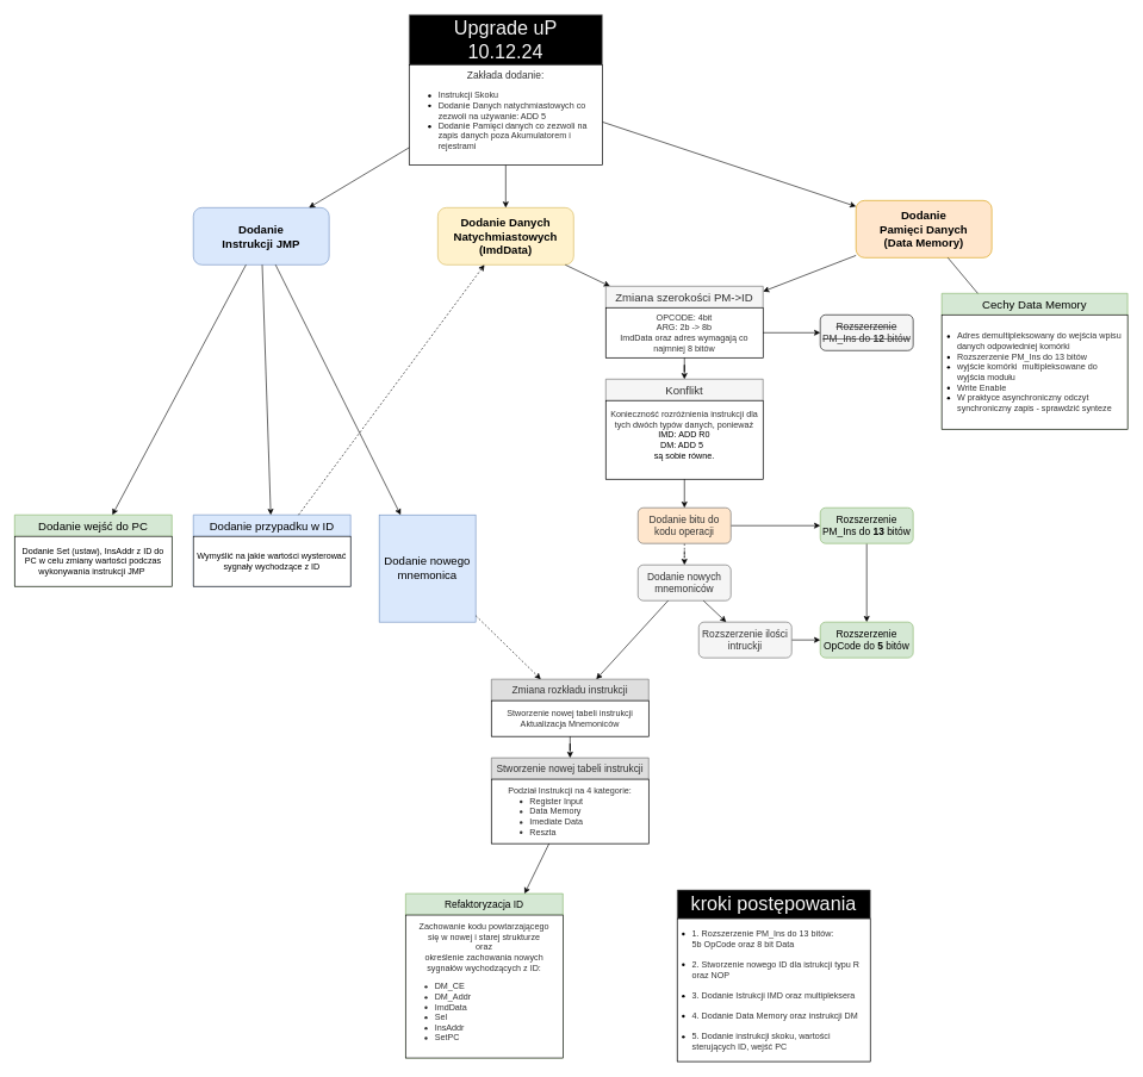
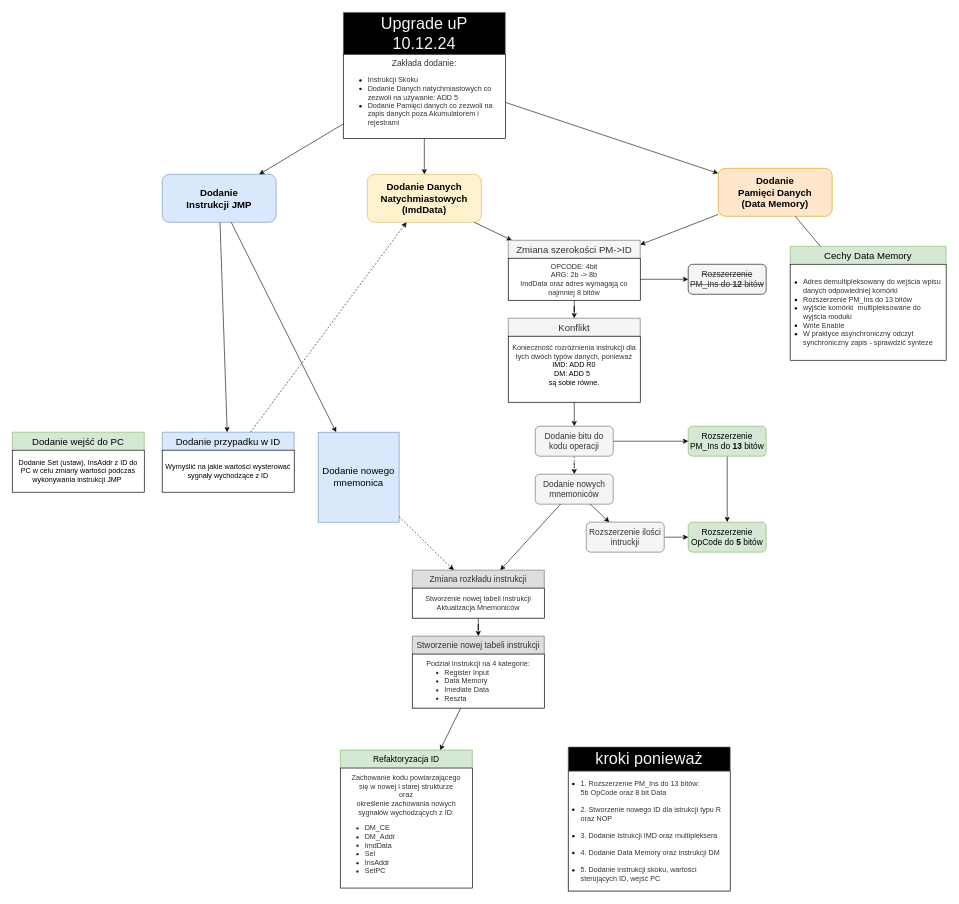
- <mxCell id="14" value="" style="endArrow=classic;html=1;rounded=0;" edge="1" parent="1" source="2" target="11"><mxGeometry width="50" height="50" relative="1" as="geometry"><mxPoint x="410" y="890" as="sourcePoint" /><mxPoint x="460" y="840" as="targetPoint" /></mxGeometry></mxCell>
- <mxCell id="26" value="&lt;span style=&quot;font-size: 14px;&quot;&gt;Dodanie bitu do kodu operacji&lt;/span&gt;" style="rounded=1;whiteSpace=wrap;html=1;fillColor=#ffe6cc;fontColor=#333333;strokeColor=#666666;" vertex="1" parent="1"><mxGeometry x="892" y="710" width="130" height="50" as="geometry" /></mxCell>
+ <mxCell id="26" value="&lt;span style=&quot;font-size: 14px;&quot;&gt;Dodanie bitu do kodu operacji&lt;/span&gt;" style="rounded=1;whiteSpace=wrap;html=1;fillColor=#f5f5f5;fontColor=#333333;strokeColor=#666666;" vertex="1" parent="1"><mxGeometry x="892" y="710" width="130" height="50" as="geometry" /></mxCell>
- <mxCell id="52" value="&lt;font color=&quot;#f5f5f5&quot;&gt;&lt;span style=&quot;font-size: 27px; font-weight: 400;&quot;&gt;kroki postępowania&lt;/span&gt;&lt;/font&gt;" style="swimlane;whiteSpace=wrap;html=1;fillColor=#000000;strokeColor=#666666;fixDash=0;dropTarget=1;editable=1;movable=1;resizable=1;rotatable=1;deletable=1;locked=0;connectable=1;treeFolding=0;swimlaneLine=1;noLabel=0;perimeter=rectanglePerimeter;autosize=0;fixedWidth=0;fontColor=#333333;startSize=40;" vertex="1" parent="1"><mxGeometry x="947" y="1245" width="270" height="240" as="geometry"><mxRectangle x="430" y="-220" width="50" height="30" as="alternateBounds" /></mxGeometry></mxCell>
+ <mxCell id="52" value="&lt;font color=&quot;#f5f5f5&quot;&gt;&lt;span style=&quot;font-size: 27px; font-weight: 400;&quot;&gt;kroki ponieważ&lt;/span&gt;&lt;/font&gt;" style="swimlane;whiteSpace=wrap;html=1;fillColor=#000000;strokeColor=#666666;fixDash=0;dropTarget=1;editable=1;movable=1;resizable=1;rotatable=1;deletable=1;locked=0;connectable=1;treeFolding=0;swimlaneLine=1;noLabel=0;perimeter=rectanglePerimeter;autosize=0;fixedWidth=0;fontColor=#333333;startSize=40;" vertex="1" parent="1"><mxGeometry x="947" y="1245" width="270" height="240" as="geometry"><mxRectangle x="430" y="-220" width="50" height="30" as="alternateBounds" /></mxGeometry></mxCell>
